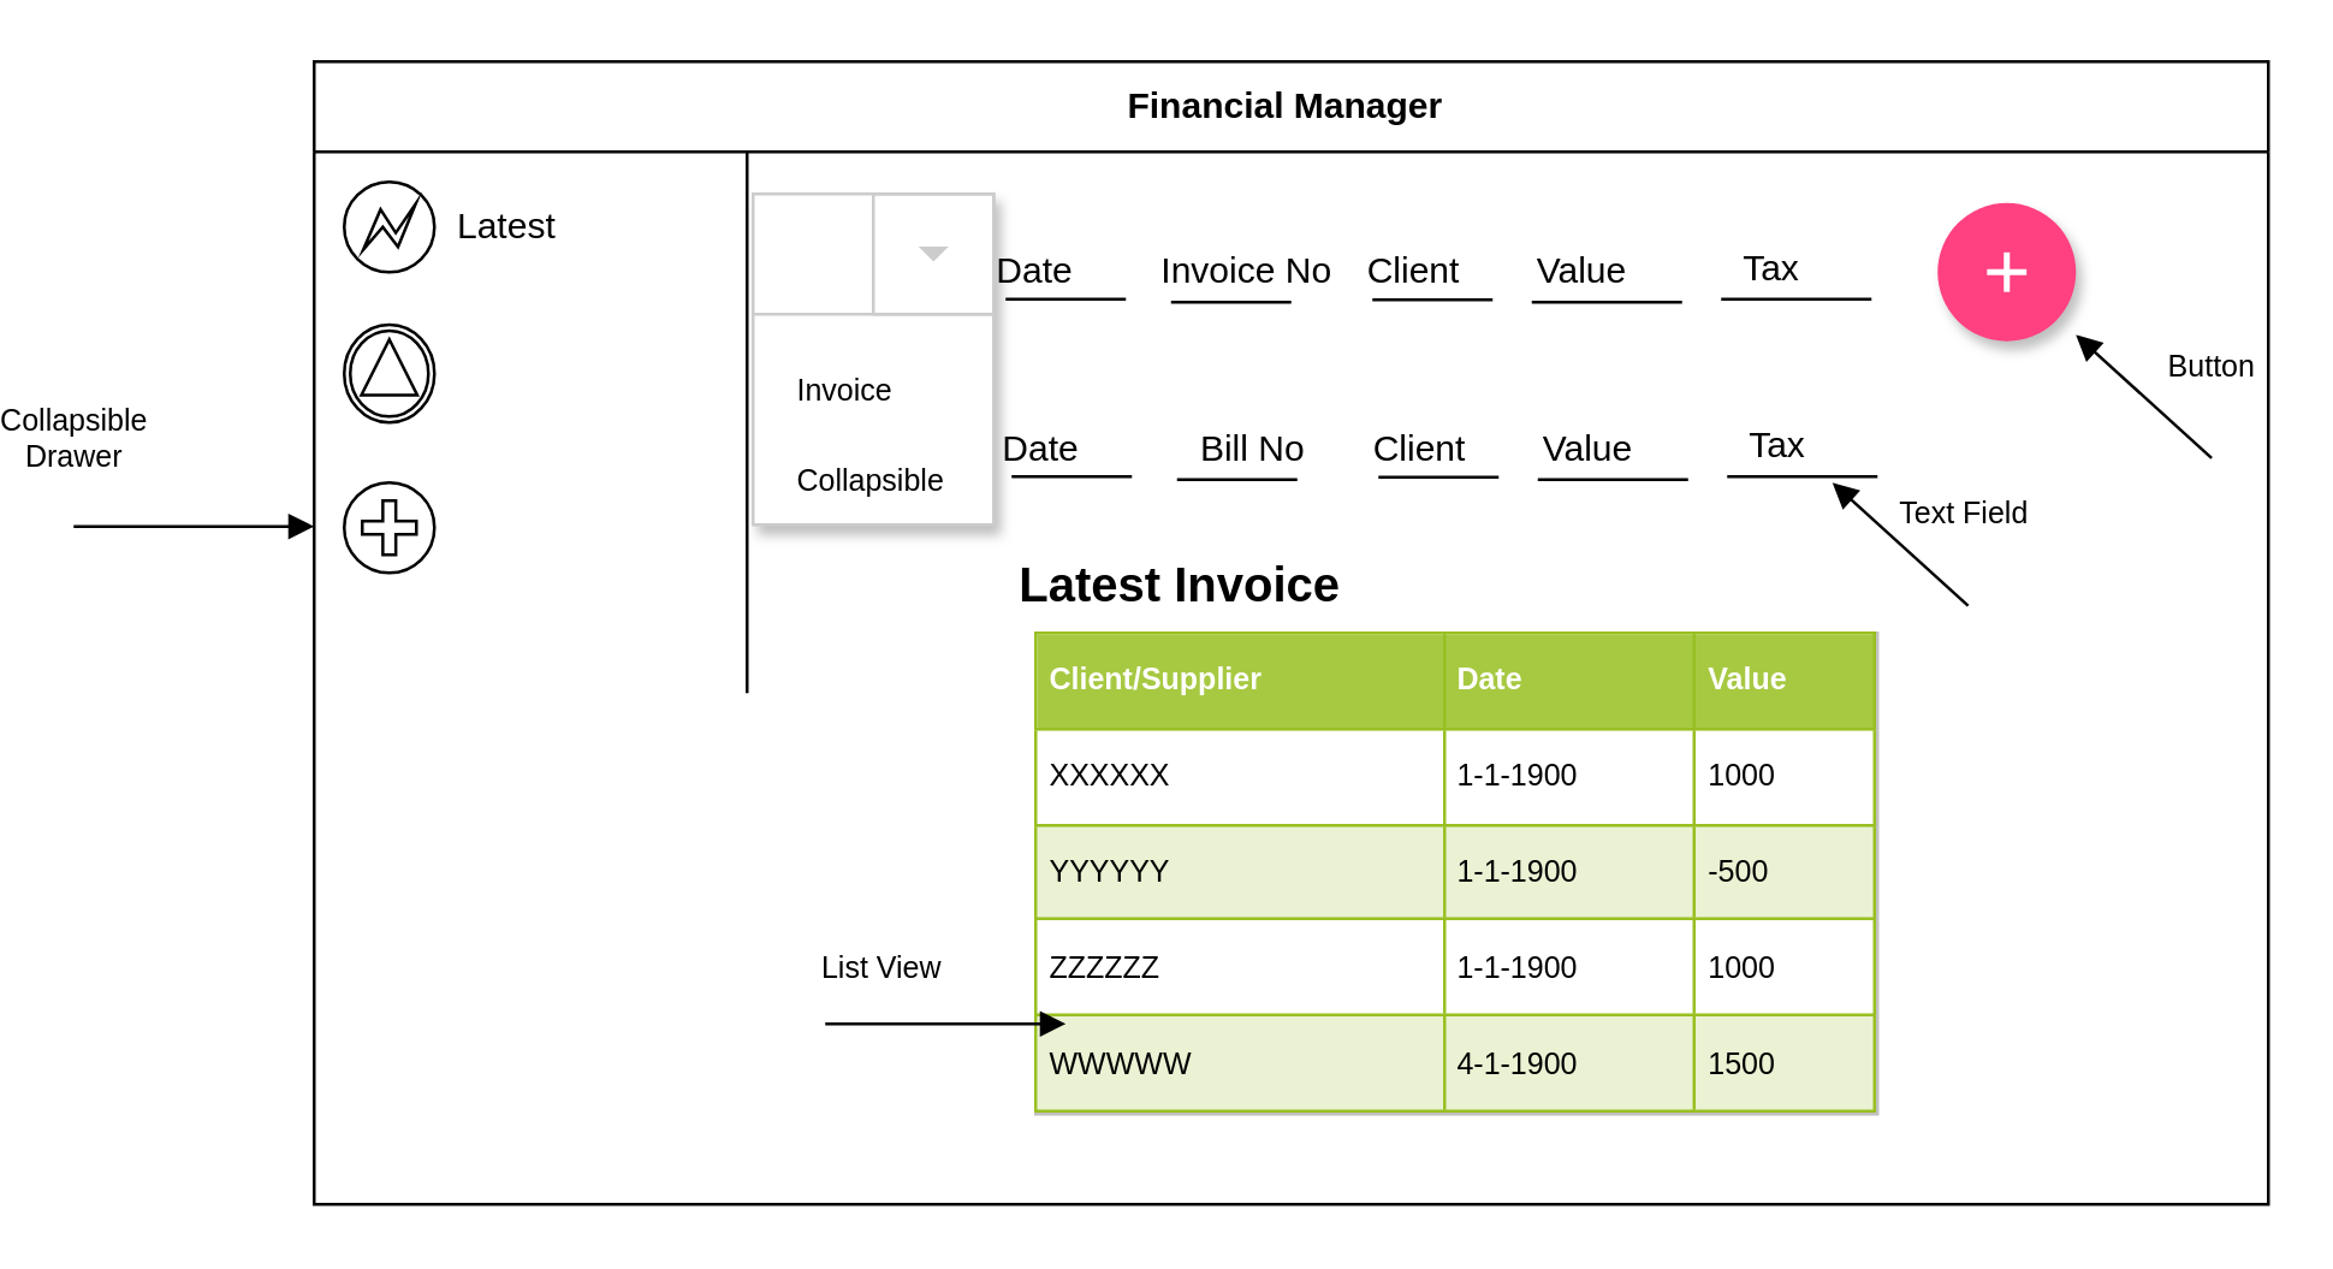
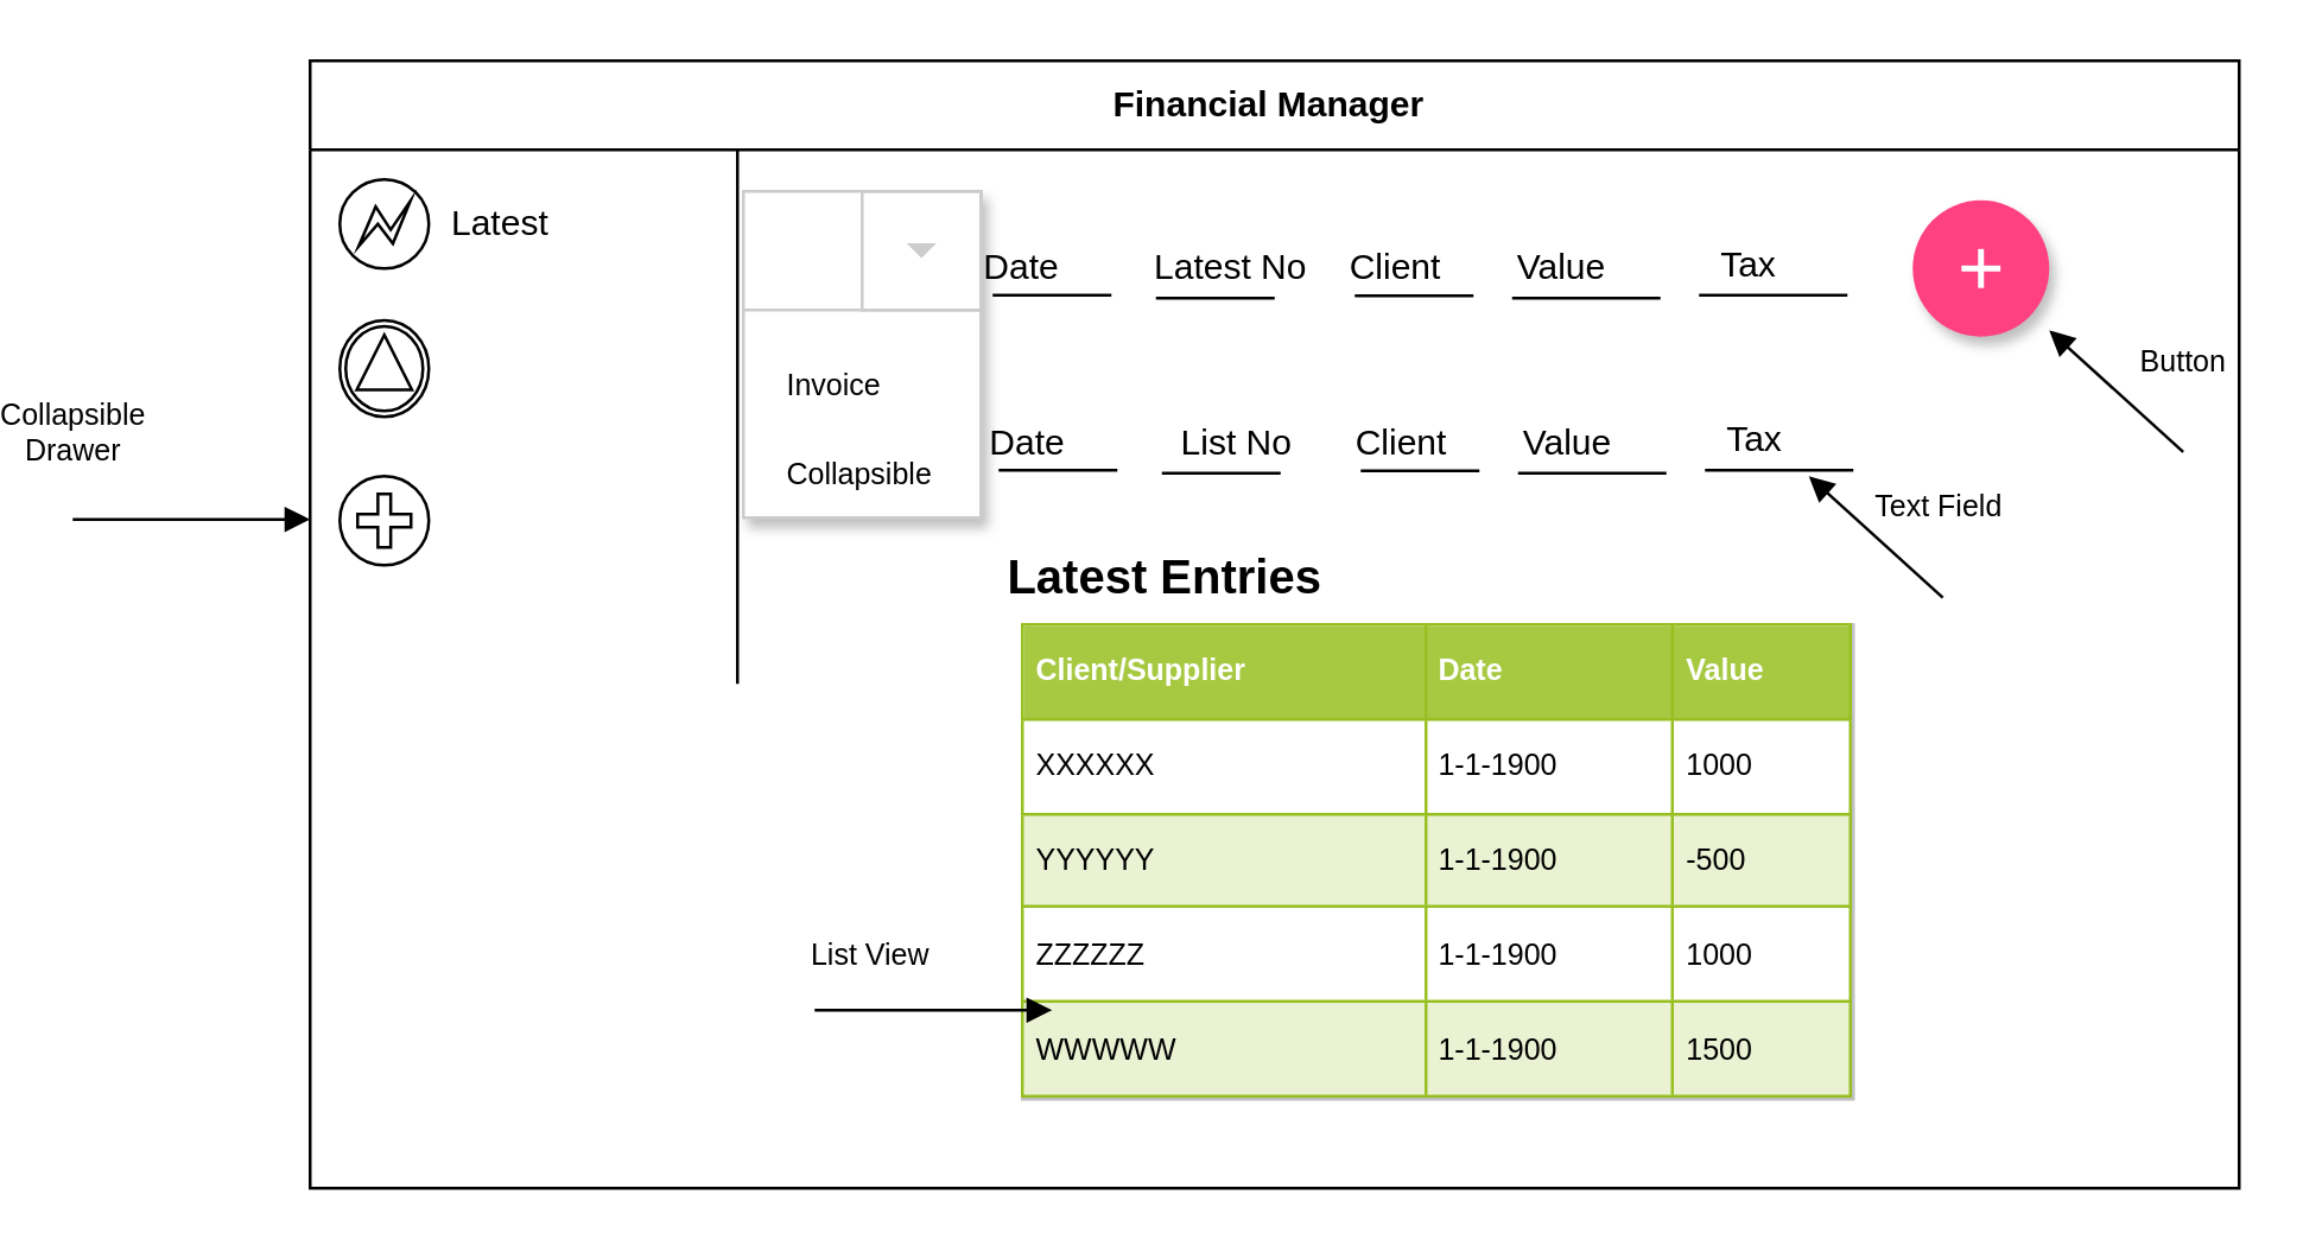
- <mxCell id="24" value="Invoice No" style="text;html=1;strokeColor=none;fillColor=none;align=center;verticalAlign=middle;whiteSpace=wrap;rounded=0;" vertex="1" parent="1"><mxGeometry x="378" y="80" width="65" height="20" as="geometry" /></mxCell>
+ <mxCell id="24" value="Latest No" style="text;html=1;strokeColor=none;fillColor=none;align=center;verticalAlign=middle;whiteSpace=wrap;rounded=0;" vertex="1" parent="1"><mxGeometry x="378" y="80" width="65" height="20" as="geometry" /></mxCell>
- <mxCell id="42" value="Bill No" style="text;html=1;strokeColor=none;fillColor=none;align=center;verticalAlign=middle;whiteSpace=wrap;rounded=0;" vertex="1" parent="1"><mxGeometry x="380" y="139" width="65" height="20" as="geometry" /></mxCell>
+ <mxCell id="42" value="List No" style="text;html=1;strokeColor=none;fillColor=none;align=center;verticalAlign=middle;whiteSpace=wrap;rounded=0;" vertex="1" parent="1"><mxGeometry x="380" y="139" width="65" height="20" as="geometry" /></mxCell>
- <mxCell id="51" value="Latest Invoice&amp;nbsp;" style="text;strokeColor=none;fillColor=none;html=1;fontSize=16;fontStyle=1;verticalAlign=middle;align=center;labelBackgroundColor=#ffffff;" vertex="1" parent="1"><mxGeometry x="340" y="174" width="100" height="40" as="geometry" /></mxCell>
+ <mxCell id="51" value="Latest Entries&amp;nbsp;" style="text;strokeColor=none;fillColor=none;html=1;fontSize=16;fontStyle=1;verticalAlign=middle;align=center;labelBackgroundColor=#ffffff;" vertex="1" parent="1"><mxGeometry x="340" y="174" width="100" height="40" as="geometry" /></mxCell>
- <mxCell id="50" value="&lt;table border=&quot;1&quot; width=&quot;100%&quot; cellpadding=&quot;4&quot; style=&quot;width: 100% ; height: 100% ; border-collapse: collapse&quot;&gt;&lt;tbody&gt;&lt;tr style=&quot;background-color: #a7c942 ; color: #ffffff ; border: 1px solid #98bf21&quot;&gt;&lt;th align=&quot;left&quot;&gt;Client/Supplier&lt;/th&gt;&lt;th align=&quot;left&quot;&gt;Date&lt;/th&gt;&lt;th align=&quot;left&quot;&gt;Value&lt;/th&gt;&lt;/tr&gt;&lt;tr style=&quot;border: 1px solid #98bf21&quot;&gt;&lt;td&gt;XXXXXX&lt;/td&gt;&lt;td&gt;1-1-1900&lt;/td&gt;&lt;td&gt;1000&lt;/td&gt;&lt;/tr&gt;&lt;tr style=&quot;background-color: #eaf2d3 ; border: 1px solid #98bf21&quot;&gt;&lt;td&gt;YYYYYY&lt;/td&gt;&lt;td&gt;1-1-1900&lt;/td&gt;&lt;td&gt;-500&lt;/td&gt;&lt;/tr&gt;&lt;tr style=&quot;border: 1px solid #98bf21&quot;&gt;&lt;td&gt;ZZZZZZ&lt;/td&gt;&lt;td&gt;1-1-1900&lt;/td&gt;&lt;td&gt;1000&lt;/td&gt;&lt;/tr&gt;&lt;tr style=&quot;background-color: #eaf2d3 ; border: 1px solid #98bf21&quot;&gt;&lt;td&gt;WWWWW&lt;/td&gt;&lt;td&gt;4-1-1900&lt;/td&gt;&lt;td&gt;1500&lt;/td&gt;&lt;/tr&gt;&lt;/tbody&gt;&lt;/table&gt;" style="text;html=1;strokeColor=#c0c0c0;fillColor=#ffffff;overflow=fill;rounded=0;labelBackgroundColor=#ffffff;fontSize=10;" vertex="1" parent="1"><mxGeometry x="340" y="210" width="280" height="160" as="geometry" /></mxCell>
+ <mxCell id="50" value="&lt;table border=&quot;1&quot; width=&quot;100%&quot; cellpadding=&quot;4&quot; style=&quot;width: 100% ; height: 100% ; border-collapse: collapse&quot;&gt;&lt;tbody&gt;&lt;tr style=&quot;background-color: #a7c942 ; color: #ffffff ; border: 1px solid #98bf21&quot;&gt;&lt;th align=&quot;left&quot;&gt;Client/Supplier&lt;/th&gt;&lt;th align=&quot;left&quot;&gt;Date&lt;/th&gt;&lt;th align=&quot;left&quot;&gt;Value&lt;/th&gt;&lt;/tr&gt;&lt;tr style=&quot;border: 1px solid #98bf21&quot;&gt;&lt;td&gt;XXXXXX&lt;/td&gt;&lt;td&gt;1-1-1900&lt;/td&gt;&lt;td&gt;1000&lt;/td&gt;&lt;/tr&gt;&lt;tr style=&quot;background-color: #eaf2d3 ; border: 1px solid #98bf21&quot;&gt;&lt;td&gt;YYYYYY&lt;/td&gt;&lt;td&gt;1-1-1900&lt;/td&gt;&lt;td&gt;-500&lt;/td&gt;&lt;/tr&gt;&lt;tr style=&quot;border: 1px solid #98bf21&quot;&gt;&lt;td&gt;ZZZZZZ&lt;/td&gt;&lt;td&gt;1-1-1900&lt;/td&gt;&lt;td&gt;1000&lt;/td&gt;&lt;/tr&gt;&lt;tr style=&quot;background-color: #eaf2d3 ; border: 1px solid #98bf21&quot;&gt;&lt;td&gt;WWWWW&lt;/td&gt;&lt;td&gt;1-1-1900&lt;/td&gt;&lt;td&gt;1500&lt;/td&gt;&lt;/tr&gt;&lt;/tbody&gt;&lt;/table&gt;" style="text;html=1;strokeColor=#c0c0c0;fillColor=#ffffff;overflow=fill;rounded=0;labelBackgroundColor=#ffffff;fontSize=10;" vertex="1" parent="1"><mxGeometry x="340" y="210" width="280" height="160" as="geometry" /></mxCell>
